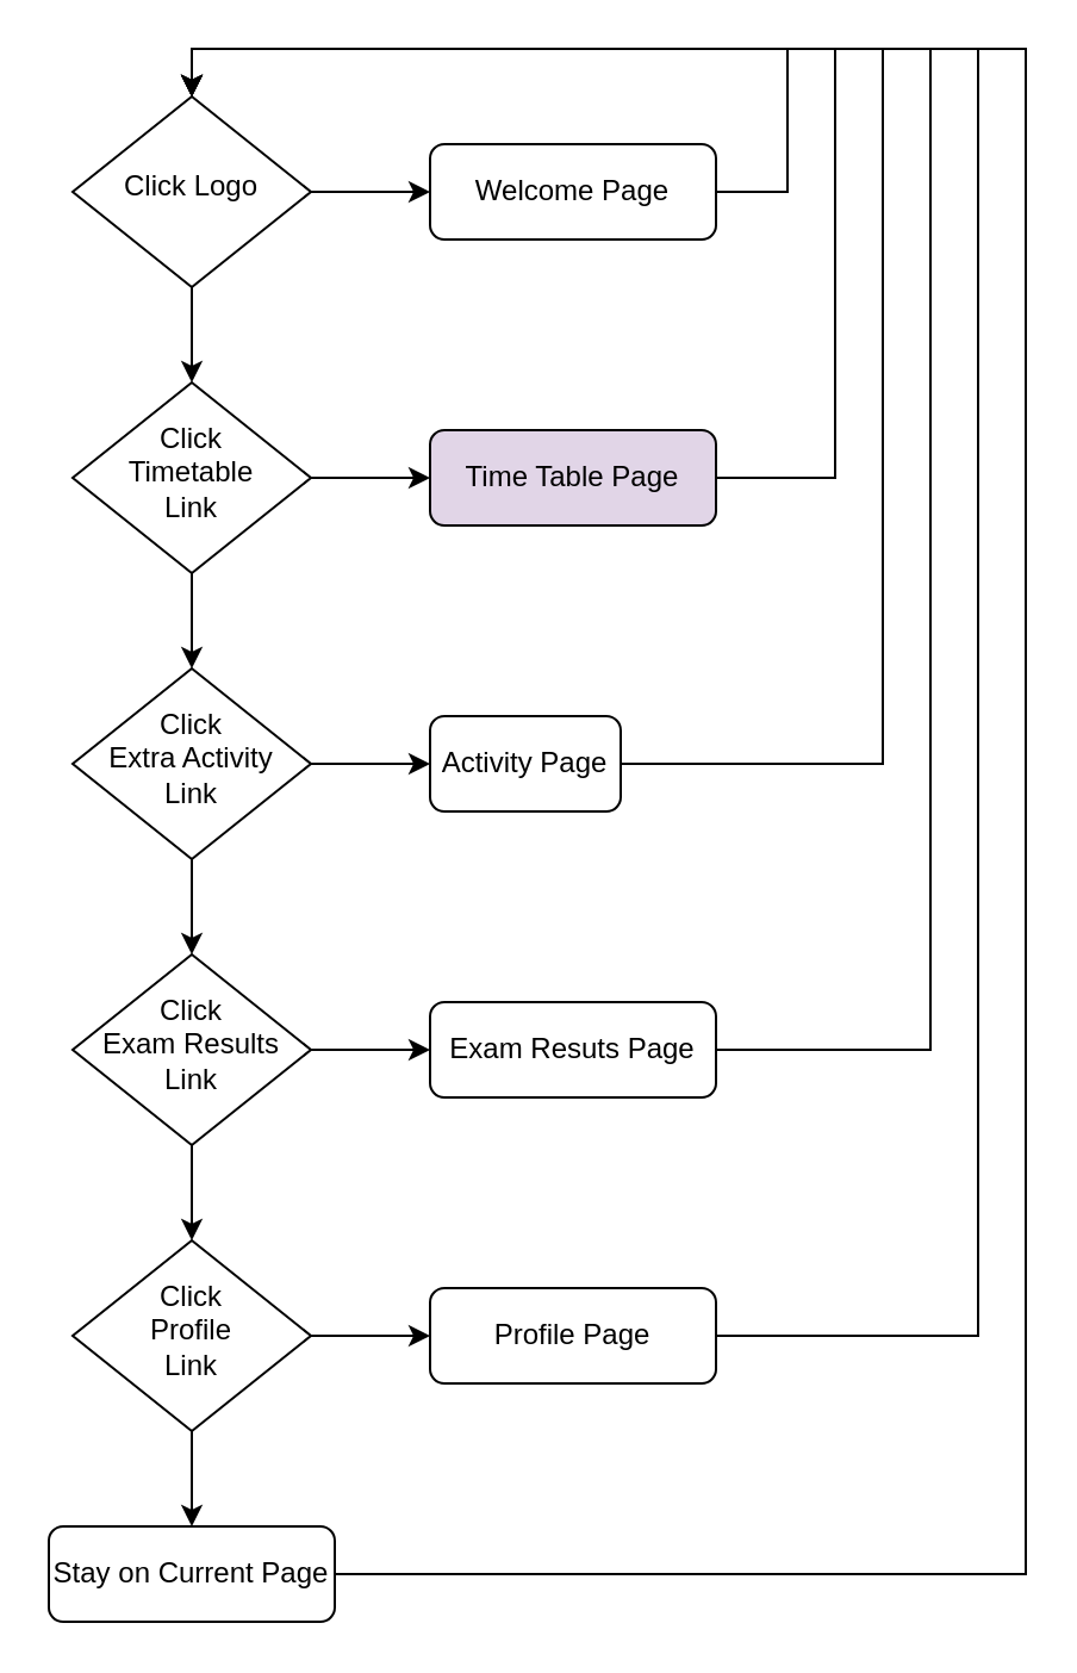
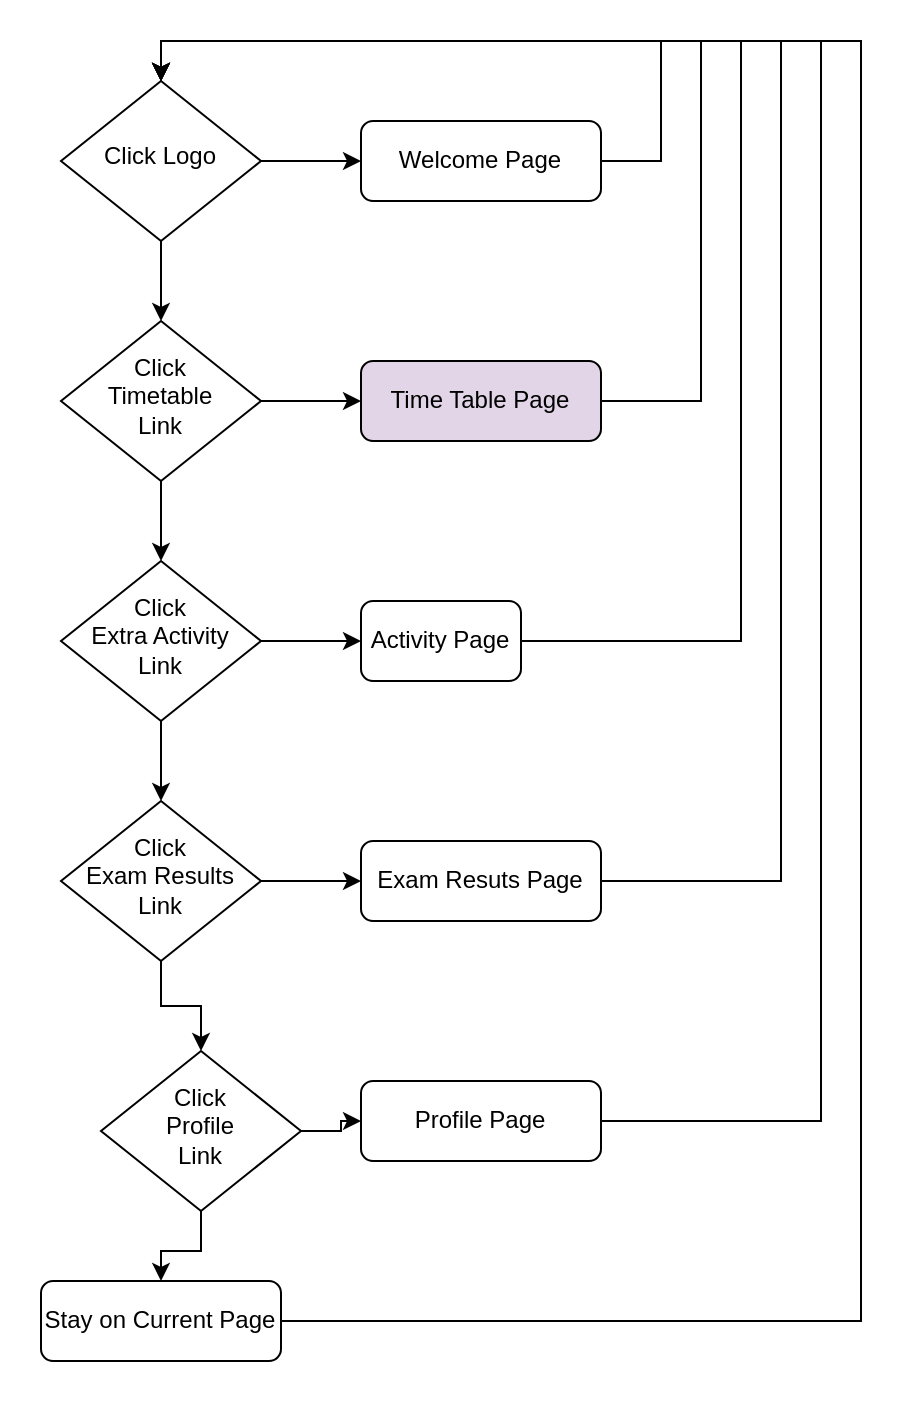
- <mxCell id="26" value="Click &lt;br&gt;Profile&lt;br&gt;Link" style="rhombus;whiteSpace=wrap;html=1;shadow=0;fontFamily=Helvetica;fontSize=12;align=center;strokeWidth=1;spacing=6;spacingTop=-4;" vertex="1" parent="1"><mxGeometry x="30" y="520" width="100" height="80" as="geometry" /></mxCell>
+ <mxCell id="26" value="Click &lt;br&gt;Profile&lt;br&gt;Link" style="rhombus;whiteSpace=wrap;html=1;shadow=0;fontFamily=Helvetica;fontSize=12;align=center;strokeWidth=1;spacing=6;spacingTop=-4;" vertex="1" parent="1"><mxGeometry x="50" y="525" width="100" height="80" as="geometry" /></mxCell>
